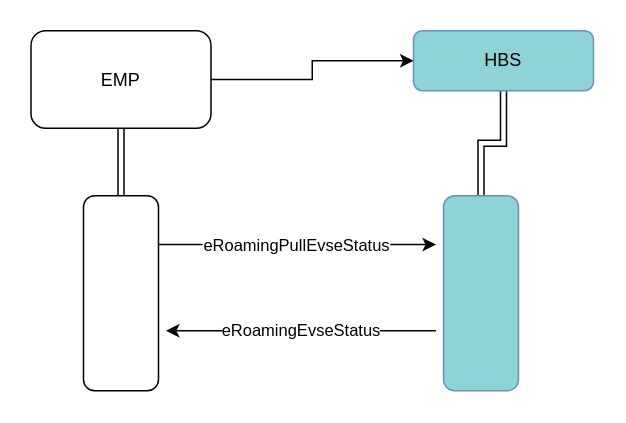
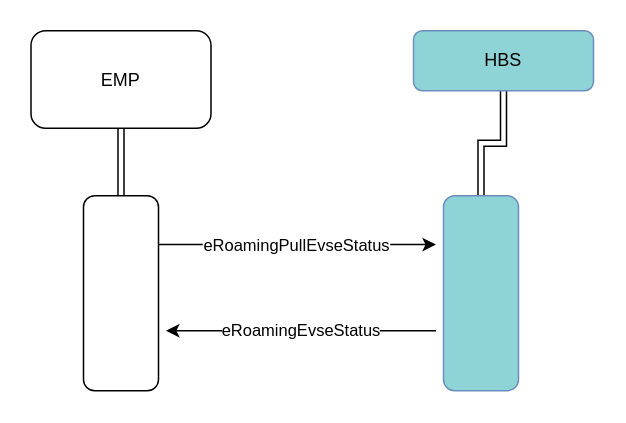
- <mxCell id="6" style="edgeStyle=orthogonalEdgeStyle;rounded=0;orthogonalLoop=1;jettySize=auto;html=1;entryX=0;entryY=0.5;entryDx=0;entryDy=0;" parent="1" source="5" target="3" edge="1"><mxGeometry relative="1" as="geometry" /></mxCell>
